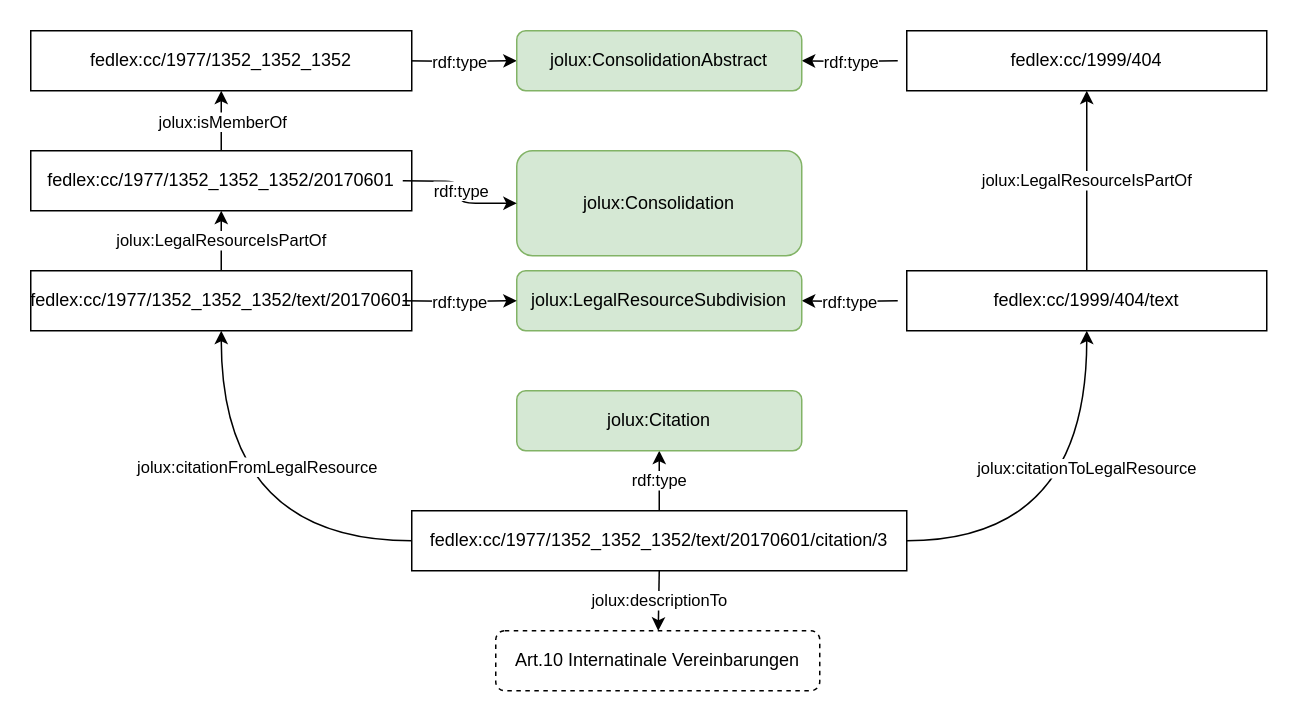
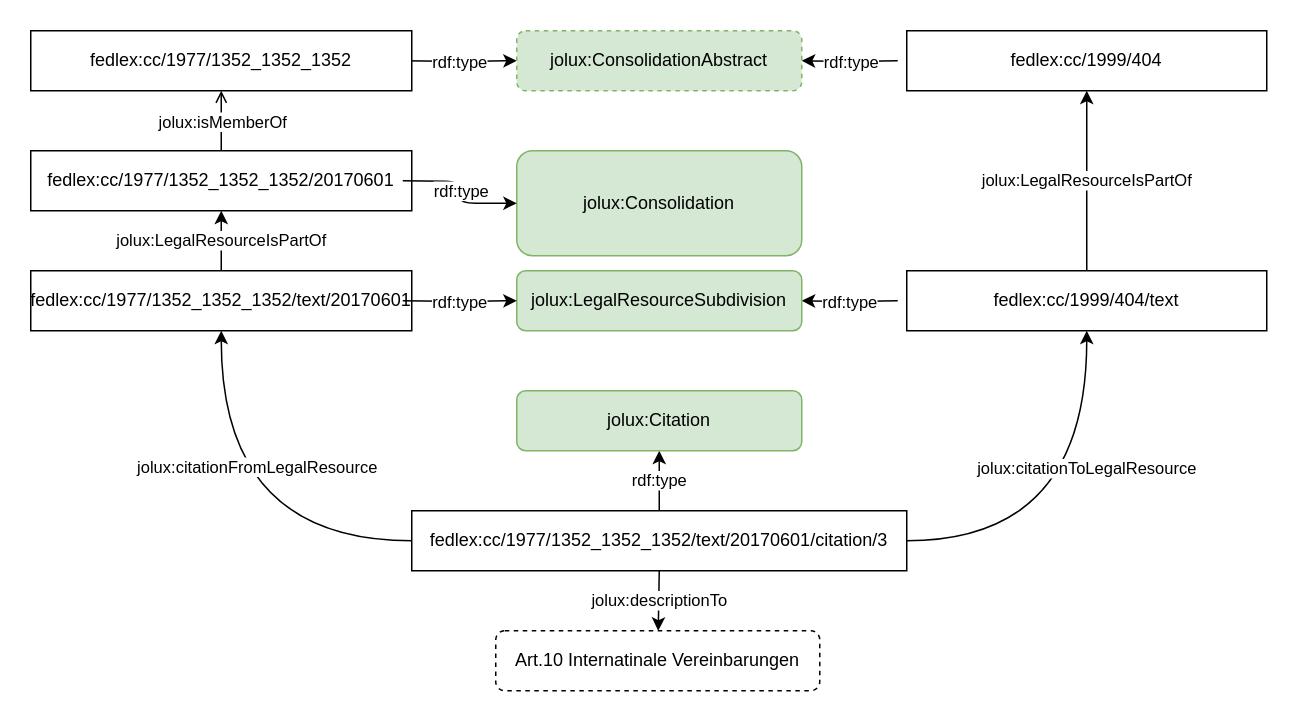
- <mxCell id="20" value="jolux:ConsolidationAbstract" style="rounded=1;whiteSpace=wrap;html=1;fillColor=#d5e8d4;strokeColor=#82b366;" parent="1" vertex="1"><mxGeometry x="344" y="20" width="190" height="40" as="geometry" /></mxCell>
+ <mxCell id="20" value="jolux:ConsolidationAbstract" style="rounded=1;whiteSpace=wrap;html=1;fillColor=#d5e8d4;strokeColor=#82b366;dashed=1;" parent="1" vertex="1"><mxGeometry x="344" y="20" width="190" height="40" as="geometry" /></mxCell>
- <mxCell id="5" style="edgeStyle=orthogonalEdgeStyle;html=1;exitX=0.5;exitY=0;exitDx=0;exitDy=0;rounded=0;entryX=0.5;entryY=1;entryDx=0;entryDy=0;" parent="1" source="8" target="4" edge="1"><mxGeometry relative="1" as="geometry"><mxPoint x="214" y="20" as="targetPoint" /></mxGeometry></mxCell>
+ <mxCell id="5" style="edgeStyle=orthogonalEdgeStyle;html=1;exitX=0.5;exitY=0;exitDx=0;exitDy=0;rounded=0;entryX=0.5;entryY=1;entryDx=0;entryDy=0;endArrow=open;" parent="1" source="8" target="4" edge="1"><mxGeometry relative="1" as="geometry"><mxPoint x="214" y="20" as="targetPoint" /></mxGeometry></mxCell>
